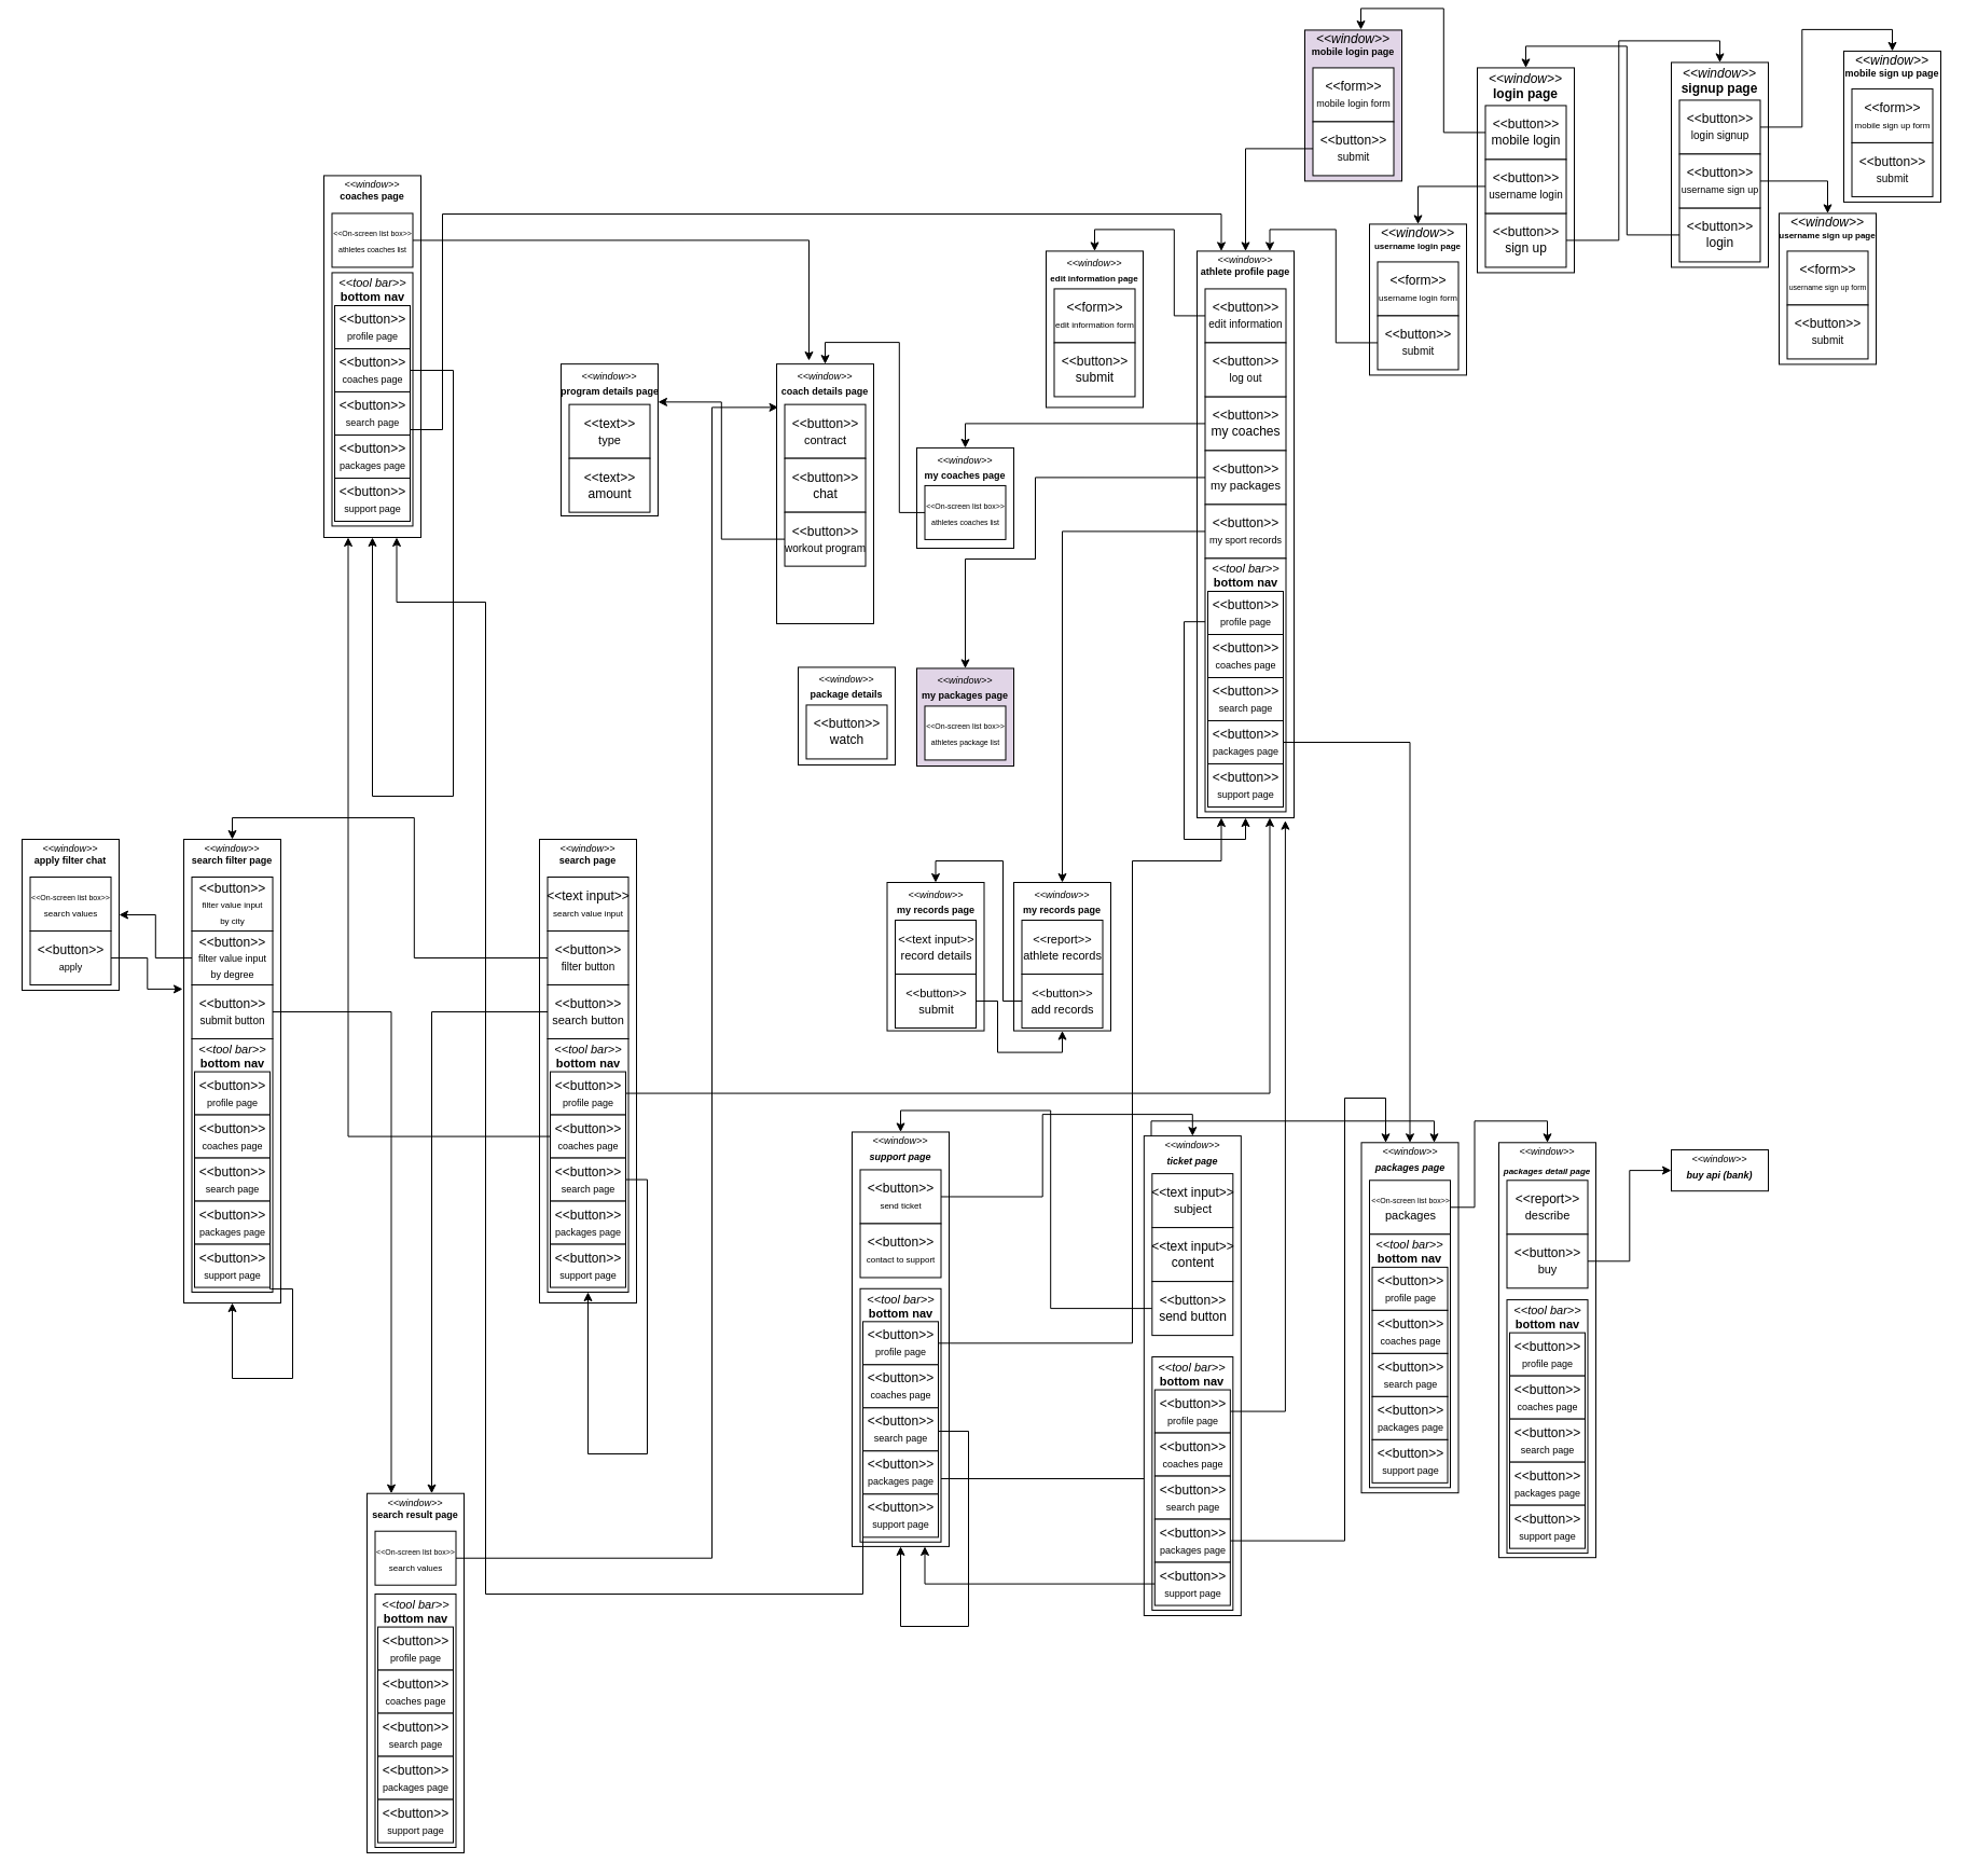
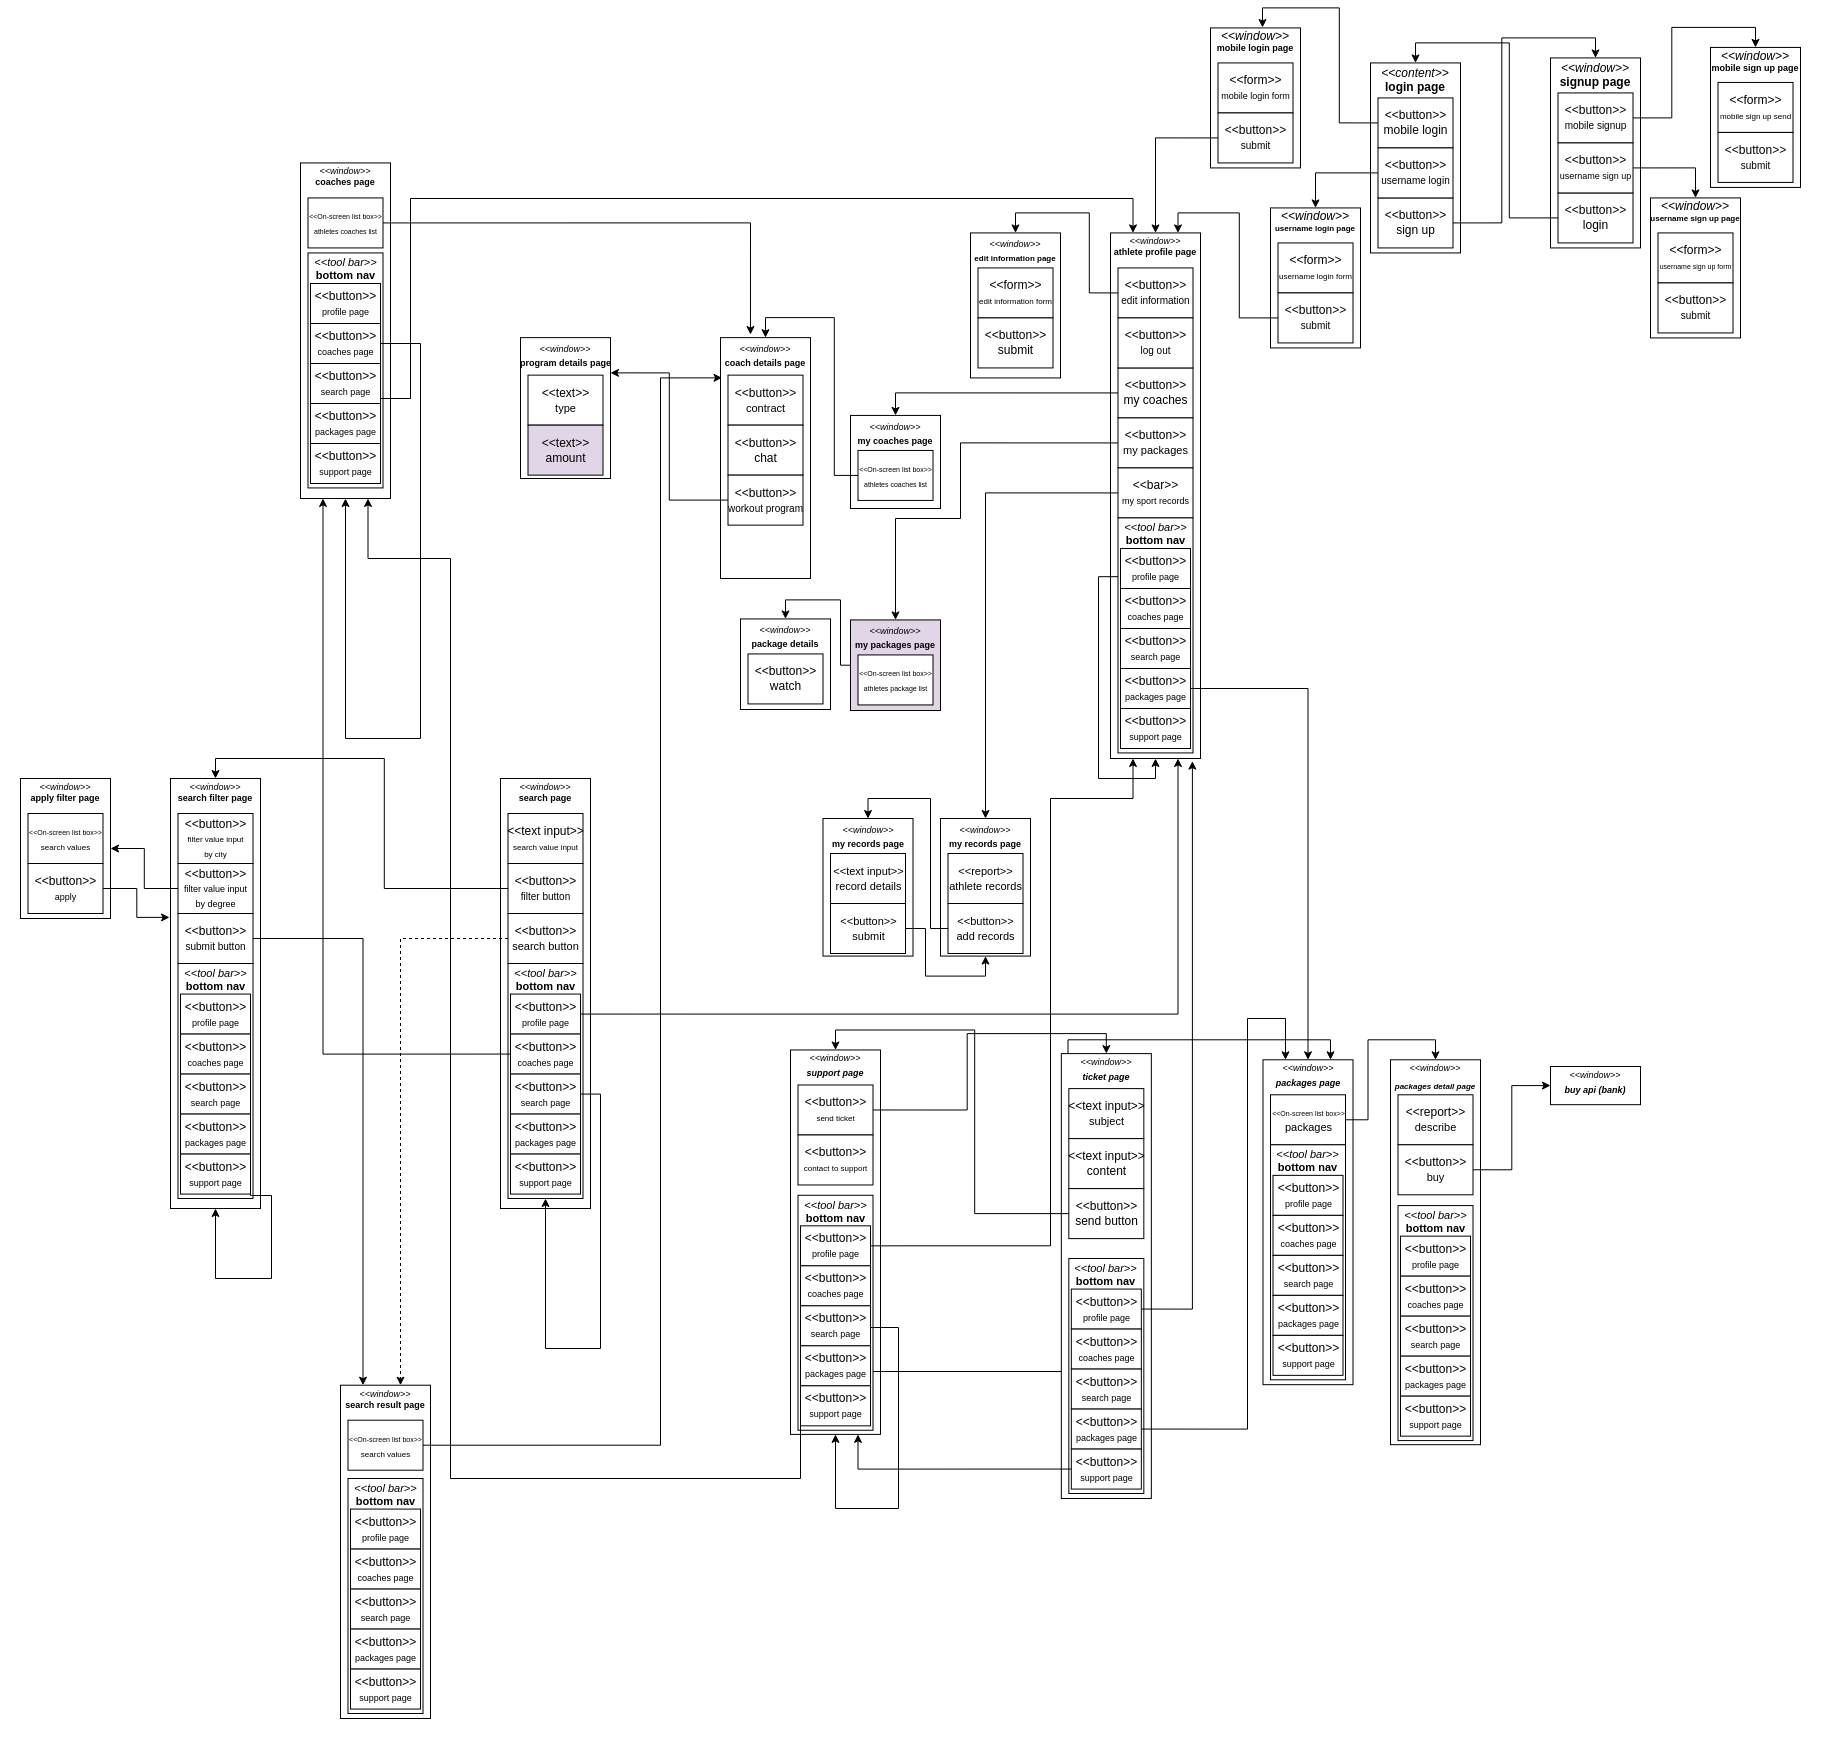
- <mxCell id="32" value="&lt;p style=&quot;margin: 4px 0px 0px ; text-align: center ; line-height: 90%&quot;&gt;&lt;i&gt;&amp;lt;&amp;lt;window&amp;gt;&amp;gt;&lt;/i&gt;&lt;br&gt;&lt;b&gt;&lt;font style=&quot;font-size: 9px&quot;&gt;mobile login page&lt;/font&gt;&lt;/b&gt;&lt;/p&gt;&lt;p style=&quot;margin: 0px ; margin-left: 4px&quot;&gt;&lt;br&gt;&lt;/p&gt;" style="verticalAlign=top;align=left;overflow=fill;fontSize=12;fontFamily=Helvetica;html=1;fillColor=#e1d5e7;" parent="1" vertex="1"><mxGeometry x="1210" y="20.43" width="90" height="140" as="geometry" /></mxCell>
+ <mxCell id="32" value="&lt;p style=&quot;margin: 4px 0px 0px ; text-align: center ; line-height: 90%&quot;&gt;&lt;i&gt;&amp;lt;&amp;lt;window&amp;gt;&amp;gt;&lt;/i&gt;&lt;br&gt;&lt;b&gt;&lt;font style=&quot;font-size: 9px&quot;&gt;mobile login page&lt;/font&gt;&lt;/b&gt;&lt;/p&gt;&lt;p style=&quot;margin: 0px ; margin-left: 4px&quot;&gt;&lt;br&gt;&lt;/p&gt;" style="verticalAlign=top;align=left;overflow=fill;fontSize=12;fontFamily=Helvetica;html=1;" parent="1" vertex="1"><mxGeometry x="1210" y="20.43" width="90" height="140" as="geometry" /></mxCell>
- <mxCell id="2" value="&lt;p style=&quot;margin: 0px ; margin-top: 4px ; text-align: center&quot;&gt;&lt;i&gt;&amp;lt;&amp;lt;window&amp;gt;&amp;gt;&lt;/i&gt;&lt;br&gt;&lt;b&gt;login page&lt;/b&gt;&lt;/p&gt;&lt;p style=&quot;margin: 0px ; margin-left: 4px&quot;&gt;&lt;br&gt;&lt;/p&gt;" style="verticalAlign=top;align=left;overflow=fill;fontSize=12;fontFamily=Helvetica;html=1;" parent="1" vertex="1"><mxGeometry x="1370" y="55.43" width="90" height="190" as="geometry" /></mxCell>
+ <mxCell id="2" value="&lt;p style=&quot;margin: 0px ; margin-top: 4px ; text-align: center&quot;&gt;&lt;i&gt;&amp;lt;&amp;lt;content&amp;gt;&amp;gt;&lt;/i&gt;&lt;br&gt;&lt;b&gt;login page&lt;/b&gt;&lt;/p&gt;&lt;p style=&quot;margin: 0px ; margin-left: 4px&quot;&gt;&lt;br&gt;&lt;/p&gt;" style="verticalAlign=top;align=left;overflow=fill;fontSize=12;fontFamily=Helvetica;html=1;" parent="1" vertex="1"><mxGeometry x="1370" y="55.43" width="90" height="190" as="geometry" /></mxCell>
- <mxCell id="17" value="&lt;font style=&quot;font-size: 12px&quot;&gt;&amp;lt;&amp;lt;form&amp;gt;&amp;gt;&lt;/font&gt;&lt;br&gt;&lt;font style=&quot;font-size: 8px&quot;&gt;mobile sign up form&lt;/font&gt;" style="html=1;" parent="1" vertex="1"><mxGeometry x="1717.5" y="74.93" width="75" height="50" as="geometry" /></mxCell>
+ <mxCell id="17" value="&lt;font style=&quot;font-size: 12px&quot;&gt;&amp;lt;&amp;lt;form&amp;gt;&amp;gt;&lt;/font&gt;&lt;br&gt;&lt;font style=&quot;font-size: 8px&quot;&gt;mobile sign up send&lt;/font&gt;" style="html=1;" parent="1" vertex="1"><mxGeometry x="1717.5" y="74.93" width="75" height="50" as="geometry" /></mxCell>
- <mxCell id="13" value="&amp;lt;&amp;lt;button&amp;gt;&amp;gt;&lt;br&gt;&lt;font style=&quot;font-size: 10px&quot;&gt;login signup&lt;/font&gt;" style="html=1;" parent="1" vertex="1"><mxGeometry x="1557.5" y="85.43" width="75" height="50" as="geometry" /></mxCell>
+ <mxCell id="13" value="&amp;lt;&amp;lt;button&amp;gt;&amp;gt;&lt;br&gt;&lt;font style=&quot;font-size: 10px&quot;&gt;mobile signup&lt;/font&gt;" style="html=1;" parent="1" vertex="1"><mxGeometry x="1557.5" y="85.43" width="75" height="50" as="geometry" /></mxCell>
- <mxCell id="176" value="&amp;lt;&amp;lt;text&amp;gt;&amp;gt;&lt;br&gt;&lt;font style=&quot;font-size: 12px&quot;&gt;amount&lt;/font&gt;" style="html=1;" vertex="1" parent="1"><mxGeometry x="527.5" y="417.64" width="75" height="50" as="geometry" /></mxCell>
+ <mxCell id="176" value="&amp;lt;&amp;lt;text&amp;gt;&amp;gt;&lt;br&gt;&lt;font style=&quot;font-size: 12px&quot;&gt;amount&lt;/font&gt;" style="html=1;fillColor=#e1d5e7;" vertex="1" parent="1"><mxGeometry x="527.5" y="417.64" width="75" height="50" as="geometry" /></mxCell>
- <mxCell id="31" value="&amp;lt;&amp;lt;button&amp;gt;&amp;gt;&lt;br&gt;&lt;font style=&quot;font-size: 9px&quot;&gt;my sport records&lt;/font&gt;" style="html=1;" parent="1" vertex="1"><mxGeometry x="1117.5" y="460.43" width="75" height="50" as="geometry" /></mxCell>
+ <mxCell id="31" value="&amp;lt;&amp;lt;bar&amp;gt;&amp;gt;&lt;br&gt;&lt;font style=&quot;font-size: 9px&quot;&gt;my sport records&lt;/font&gt;" style="html=1;" parent="1" vertex="1"><mxGeometry x="1117.5" y="460.43" width="75" height="50" as="geometry" /></mxCell>
+ <mxCell id="49" style="edgeStyle=orthogonalEdgeStyle;rounded=0;orthogonalLoop=1;jettySize=auto;html=1;exitX=0;exitY=0.5;exitDx=0;exitDy=0;entryX=0.5;entryY=0;entryDx=0;entryDy=0;" parent="1" source="50" target="52" edge="1"><mxGeometry relative="1" as="geometry"><Array as="points"><mxPoint x="840" y="657.43" /><mxPoint x="840" y="592.43" /><mxPoint x="785" y="592.43" /></Array></mxGeometry></mxCell>
- <mxCell id="111" value="&lt;p style=&quot;margin: 4px 0px 0px ; text-align: center ; font-size: 9px&quot;&gt;&lt;i&gt;&amp;lt;&amp;lt;window&amp;gt;&amp;gt;&lt;/i&gt;&lt;br&gt;&lt;b&gt;&lt;font style=&quot;font-size: 9px&quot;&gt;apply filter chat&lt;/font&gt;&lt;/b&gt;&lt;/p&gt;&lt;p style=&quot;margin: 0px 0px 0px 4px ; font-size: 9px&quot;&gt;&lt;br&gt;&lt;/p&gt;" style="verticalAlign=top;align=left;overflow=fill;fontSize=12;fontFamily=Helvetica;html=1;" parent="1" vertex="1"><mxGeometry x="20" y="771" width="90" height="140" as="geometry" /></mxCell>
+ <mxCell id="111" value="&lt;p style=&quot;margin: 4px 0px 0px ; text-align: center ; font-size: 9px&quot;&gt;&lt;i&gt;&amp;lt;&amp;lt;window&amp;gt;&amp;gt;&lt;/i&gt;&lt;br&gt;&lt;b&gt;&lt;font style=&quot;font-size: 9px&quot;&gt;apply filter page&lt;/font&gt;&lt;/b&gt;&lt;/p&gt;&lt;p style=&quot;margin: 0px 0px 0px 4px ; font-size: 9px&quot;&gt;&lt;br&gt;&lt;/p&gt;" style="verticalAlign=top;align=left;overflow=fill;fontSize=12;fontFamily=Helvetica;html=1;" parent="1" vertex="1"><mxGeometry x="20" y="771" width="90" height="140" as="geometry" /></mxCell>
- <mxCell id="84" style="edgeStyle=orthogonalEdgeStyle;rounded=0;orthogonalLoop=1;jettySize=auto;html=1;exitX=0;exitY=0.5;exitDx=0;exitDy=0;" parent="1" source="85" target="115" edge="1"><mxGeometry relative="1" as="geometry"><Array as="points"><mxPoint x="400" y="931" /></Array></mxGeometry></mxCell>
+ <mxCell id="84" style="edgeStyle=orthogonalEdgeStyle;rounded=0;orthogonalLoop=1;jettySize=auto;html=1;exitX=0;exitY=0.5;exitDx=0;exitDy=0;dashed=1;" parent="1" source="85" target="115" edge="1"><mxGeometry relative="1" as="geometry"><Array as="points"><mxPoint x="400" y="931" /></Array></mxGeometry></mxCell>
